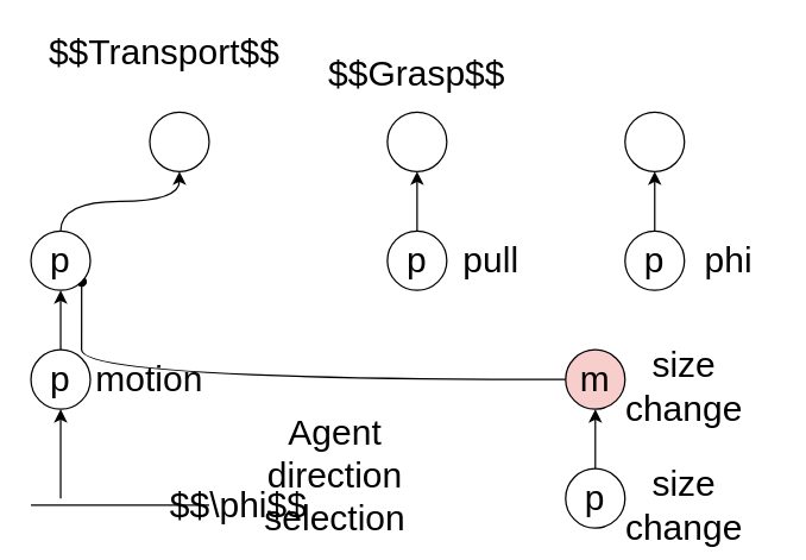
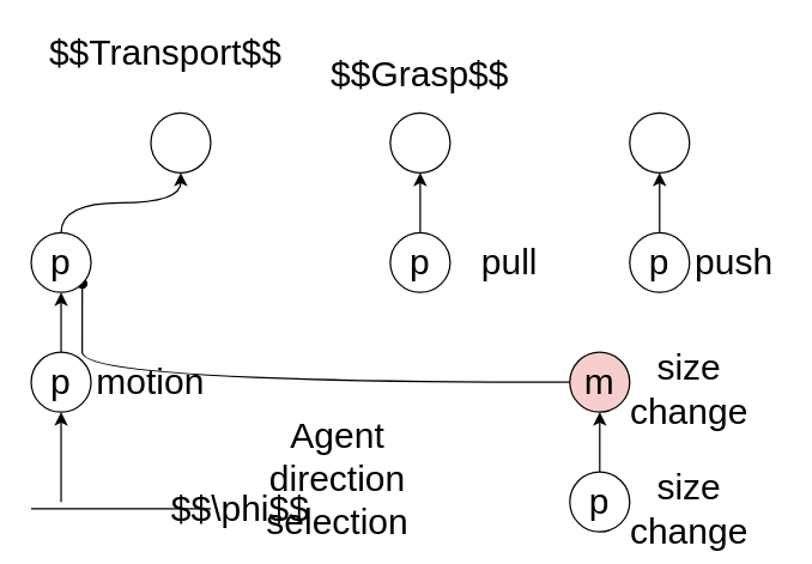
- <mxCell id="15" value="&lt;font style=&quot;font-size: 24px&quot;&gt;pull&lt;br&gt;&lt;/font&gt;" style="text;html=1;strokeColor=none;fillColor=none;align=center;verticalAlign=middle;whiteSpace=wrap;rounded=0;" parent="1" vertex="1"><mxGeometry x="300" y="160" width="60" height="30" as="geometry" /></mxCell>
+ <mxCell id="15" value="&lt;font style=&quot;font-size: 24px&quot;&gt;pull&lt;br&gt;&lt;/font&gt;" style="text;html=1;strokeColor=none;fillColor=none;align=center;verticalAlign=middle;whiteSpace=wrap;rounded=0;" parent="1" vertex="1"><mxGeometry x="310" y="160" width="60" height="30" as="geometry" /></mxCell>
- <mxCell id="18" value="&lt;font style=&quot;font-size: 24px&quot;&gt;phi&lt;br&gt;&lt;/font&gt;" style="text;html=1;strokeColor=none;fillColor=none;align=center;verticalAlign=middle;whiteSpace=wrap;rounded=0;" parent="1" vertex="1"><mxGeometry x="460" y="160" width="60" height="30" as="geometry" /></mxCell>
+ <mxCell id="18" value="&lt;font style=&quot;font-size: 24px&quot;&gt;push&lt;br&gt;&lt;/font&gt;" style="text;html=1;strokeColor=none;fillColor=none;align=center;verticalAlign=middle;whiteSpace=wrap;rounded=0;" parent="1" vertex="1"><mxGeometry x="460" y="160" width="60" height="30" as="geometry" /></mxCell>
